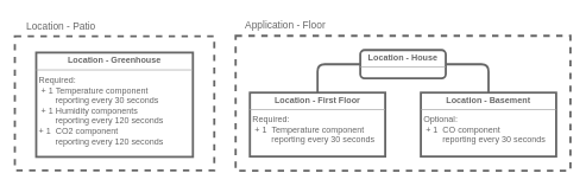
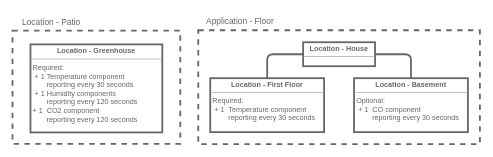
- <mxCell id="9" value="&lt;p style=&quot;margin:0px;margin-top:4px;text-align:center;&quot;&gt;&lt;font color=&quot;#666666&quot;&gt;&lt;b style=&quot;&quot;&gt;Location - House&lt;/b&gt;&lt;/font&gt;&lt;/p&gt;&lt;hr size=&quot;1&quot;&gt;&lt;p style=&quot;margin:0px;margin-left:4px;&quot;&gt;&lt;br&gt;&lt;/p&gt;" style="verticalAlign=top;align=left;overflow=fill;fontSize=12;fontFamily=Helvetica;html=1;whiteSpace=wrap;strokeColor=#666666;fontColor=#333333;fillColor=#ffffff;labelBackgroundColor=none;strokeWidth=3;container=0;rounded=1;" parent="6" vertex="1"><mxGeometry x="175" y="50" width="120" height="40" as="geometry" /></mxCell>
+ <mxCell id="9" value="&lt;p style=&quot;margin:0px;margin-top:4px;text-align:center;&quot;&gt;&lt;font color=&quot;#666666&quot;&gt;&lt;b style=&quot;&quot;&gt;Location - House&lt;/b&gt;&lt;/font&gt;&lt;/p&gt;&lt;hr size=&quot;1&quot;&gt;&lt;p style=&quot;margin:0px;margin-left:4px;&quot;&gt;&lt;br&gt;&lt;/p&gt;" style="verticalAlign=top;align=left;overflow=fill;fontSize=12;fontFamily=Helvetica;html=1;whiteSpace=wrap;strokeColor=#666666;fontColor=#333333;fillColor=#ffffff;labelBackgroundColor=none;strokeWidth=3;container=0;" parent="6" vertex="1"><mxGeometry x="175" y="50" width="120" height="40" as="geometry" /></mxCell>
